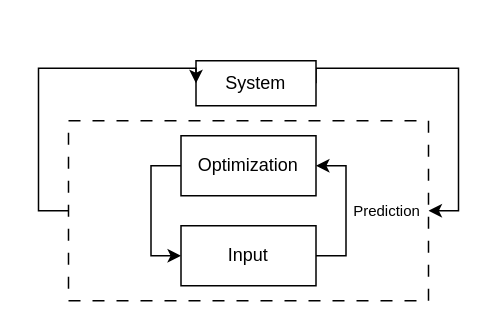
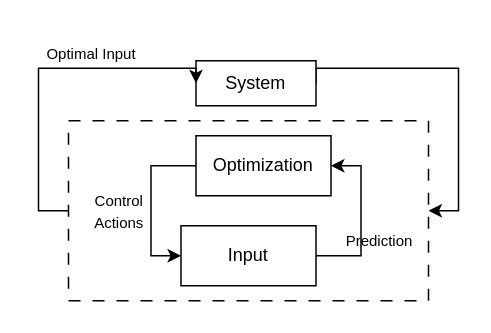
+ <mxCell id="10" value="&lt;font style=&quot;font-size: 10px;&quot;&gt;Optimal Input&lt;/font&gt;" style="text;html=1;align=center;verticalAlign=middle;resizable=0;points=[];autosize=1;strokeColor=none;fillColor=none;" vertex="1" parent="1"><mxGeometry x="20" y="20" width="80" height="30" as="geometry" /></mxCell>
- <mxCell id="7" value="Optimization" style="rounded=0;whiteSpace=wrap;html=1;" vertex="1" parent="1"><mxGeometry x="120" y="90" width="90" height="40" as="geometry" /></mxCell>
+ <mxCell id="7" value="Optimization" style="rounded=0;whiteSpace=wrap;html=1;" vertex="1" parent="1"><mxGeometry x="130" y="90" width="90" height="40" as="geometry" /></mxCell>
+ <mxCell id="11" value="&lt;font style=&quot;font-size: 10px;&quot;&gt;Control Actions&lt;/font&gt;" style="text;html=1;strokeColor=none;fillColor=none;align=center;verticalAlign=middle;whiteSpace=wrap;rounded=0;" vertex="1" parent="1"><mxGeometry x="59" y="130" width="40" height="20" as="geometry" /></mxCell>
- <mxCell id="12" value="&lt;font style=&quot;font-size: 10px;&quot;&gt;Prediction&lt;/font&gt;" style="text;html=1;strokeColor=none;fillColor=none;align=center;verticalAlign=middle;whiteSpace=wrap;rounded=0;" vertex="1" parent="1"><mxGeometry x="230" y="128.75" width="55" height="22.5" as="geometry" /></mxCell>
+ <mxCell id="12" value="&lt;font style=&quot;font-size: 10px;&quot;&gt;Prediction&lt;/font&gt;" style="text;html=1;strokeColor=none;fillColor=none;align=center;verticalAlign=middle;whiteSpace=wrap;rounded=0;" vertex="1" parent="1"><mxGeometry x="225" y="148.75" width="55" height="22.5" as="geometry" /></mxCell>
